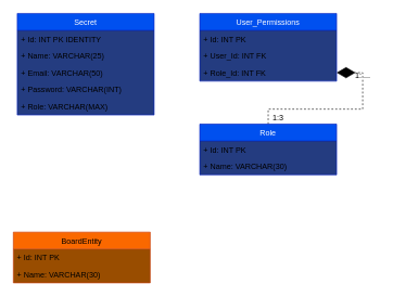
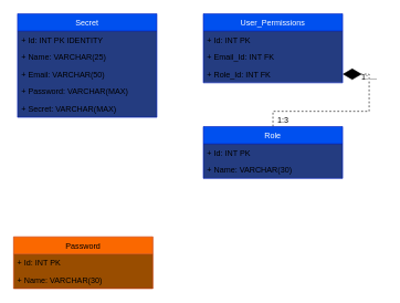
- <mxCell id="10" value="+ User_Id: INT FK" style="text;strokeColor=none;fillColor=none;align=left;verticalAlign=top;spacingLeft=4;spacingRight=4;overflow=hidden;rotatable=0;points=[[0,0.5],[1,0.5]];portConstraint=eastwest;" vertex="1" parent="8"><mxGeometry y="52" width="210" height="26" as="geometry" /></mxCell>
+ <mxCell id="10" value="+ Email_Id: INT FK" style="text;strokeColor=none;fillColor=none;align=left;verticalAlign=top;spacingLeft=4;spacingRight=4;overflow=hidden;rotatable=0;points=[[0,0.5],[1,0.5]];portConstraint=eastwest;" vertex="1" parent="8"><mxGeometry y="52" width="210" height="26" as="geometry" /></mxCell>
- <mxCell id="6" value="+ Password: VARCHAR(INT)" style="text;strokeColor=none;fillColor=none;align=left;verticalAlign=top;spacingLeft=4;spacingRight=4;overflow=hidden;rotatable=0;points=[[0,0.5],[1,0.5]];portConstraint=eastwest;" parent="2" vertex="1"><mxGeometry y="104" width="210" height="26" as="geometry" /></mxCell>
+ <mxCell id="6" value="+ Password: VARCHAR(MAX)" style="text;strokeColor=none;fillColor=none;align=left;verticalAlign=top;spacingLeft=4;spacingRight=4;overflow=hidden;rotatable=0;points=[[0,0.5],[1,0.5]];portConstraint=eastwest;" parent="2" vertex="1"><mxGeometry y="104" width="210" height="26" as="geometry" /></mxCell>
- <mxCell id="7" value="+ Role: VARCHAR(MAX)" style="text;strokeColor=none;fillColor=none;align=left;verticalAlign=top;spacingLeft=4;spacingRight=4;overflow=hidden;rotatable=0;points=[[0,0.5],[1,0.5]];portConstraint=eastwest;" parent="2" vertex="1"><mxGeometry y="130" width="210" height="26" as="geometry" /></mxCell>
+ <mxCell id="7" value="+ Secret: VARCHAR(MAX)" style="text;strokeColor=none;fillColor=none;align=left;verticalAlign=top;spacingLeft=4;spacingRight=4;overflow=hidden;rotatable=0;points=[[0,0.5],[1,0.5]];portConstraint=eastwest;" parent="2" vertex="1"><mxGeometry y="130" width="210" height="26" as="geometry" /></mxCell>
- <mxCell id="18" value="BoardEntity" style="swimlane;fontStyle=0;childLayout=stackLayout;horizontal=1;startSize=26;fillColor=#fa6800;horizontalStack=0;resizeParent=1;resizeParentMax=0;resizeLast=0;collapsible=1;marginBottom=0;fontColor=#000000;strokeColor=#C73500;fillStyle=auto;swimlaneFillColor=#994D00;" vertex="1" parent="1"><mxGeometry x="20" y="356" width="210" height="78" as="geometry" /></mxCell>
+ <mxCell id="18" value="Password" style="swimlane;fontStyle=0;childLayout=stackLayout;horizontal=1;startSize=26;fillColor=#fa6800;horizontalStack=0;resizeParent=1;resizeParentMax=0;resizeLast=0;collapsible=1;marginBottom=0;fontColor=#000000;strokeColor=#C73500;fillStyle=auto;swimlaneFillColor=#994D00;" vertex="1" parent="1"><mxGeometry x="20" y="356" width="210" height="78" as="geometry" /></mxCell>
